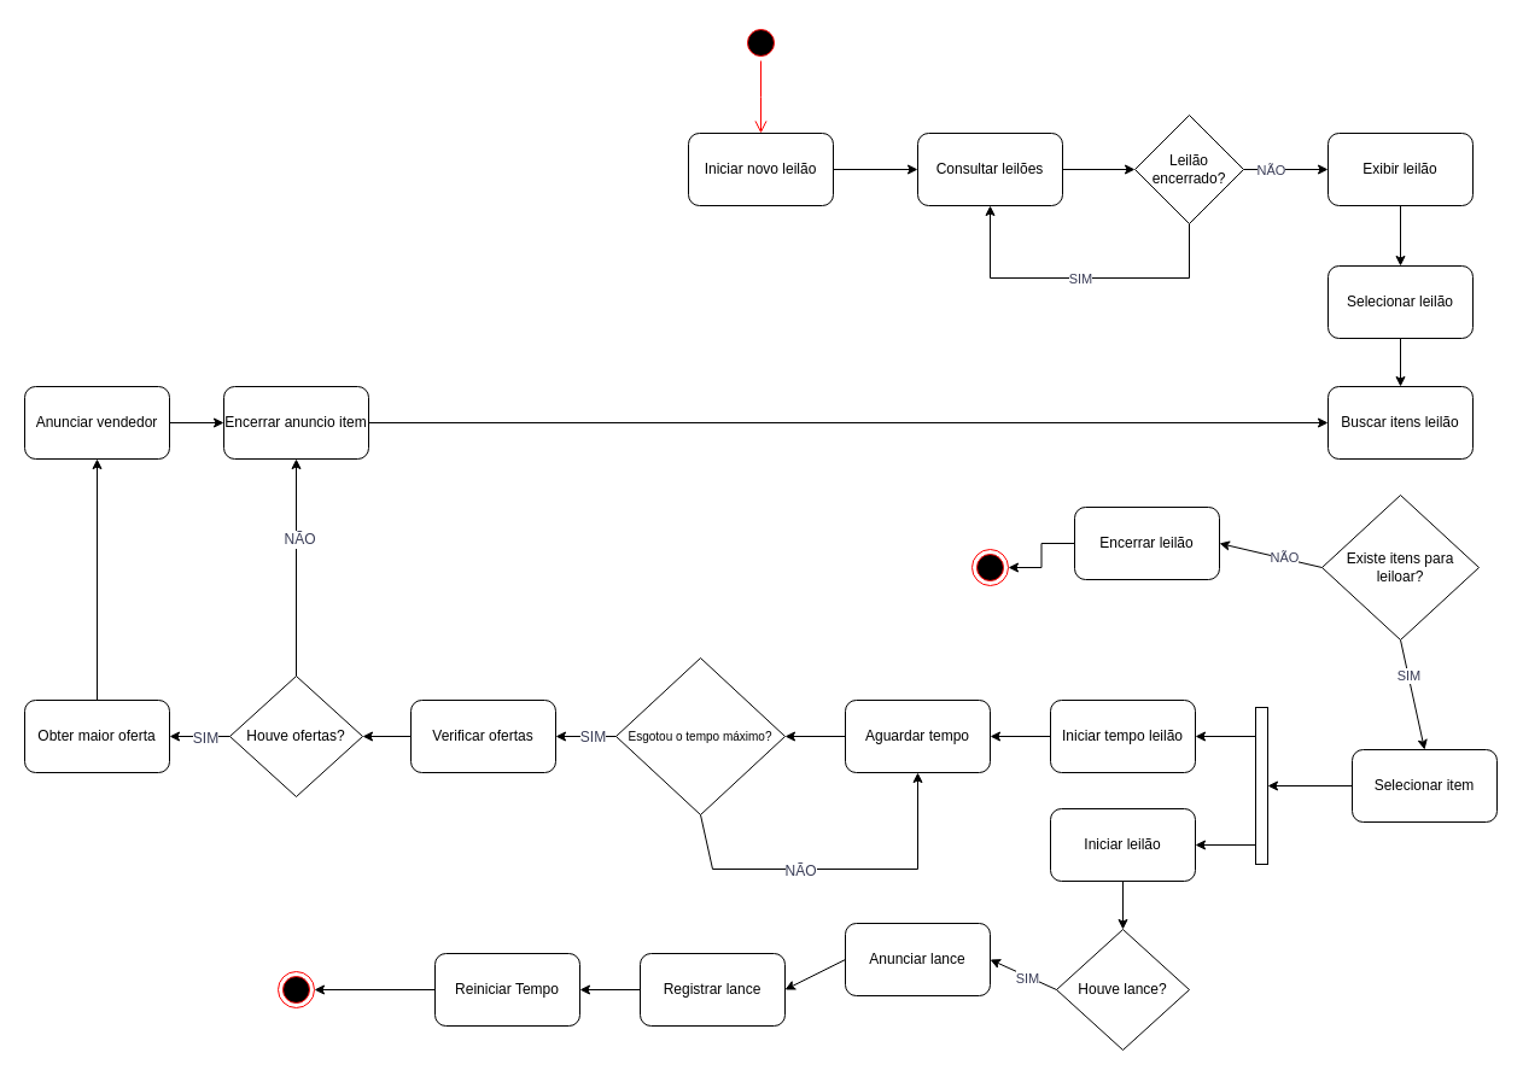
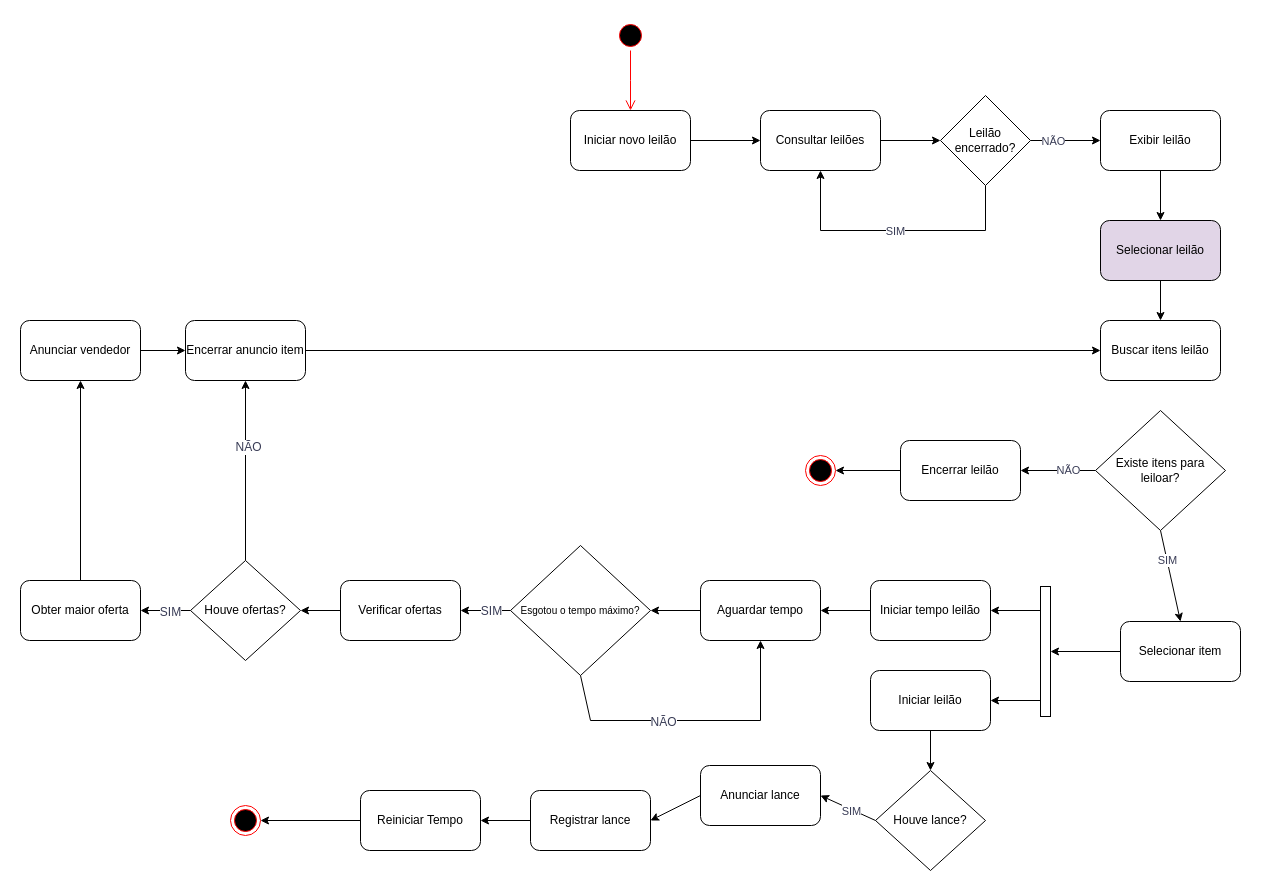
- <mxCell id="14" value="Selecionar leilão" style="rounded=1;whiteSpace=wrap;html=1;" vertex="1" parent="1"><mxGeometry x="1100" y="220" width="120" height="60" as="geometry" /></mxCell>
+ <mxCell id="14" value="Selecionar leilão" style="rounded=1;whiteSpace=wrap;html=1;fillColor=#e1d5e7;" vertex="1" parent="1"><mxGeometry x="1100" y="220" width="120" height="60" as="geometry" /></mxCell>
- <mxCell id="23" value="&lt;div&gt;Encerrar leilão&lt;/div&gt;" style="rounded=1;whiteSpace=wrap;html=1;" vertex="1" parent="1"><mxGeometry x="890" y="420" width="120" height="60" as="geometry" /></mxCell>
+ <mxCell id="23" value="&lt;div&gt;Encerrar leilão&lt;/div&gt;" style="rounded=1;whiteSpace=wrap;html=1;" vertex="1" parent="1"><mxGeometry x="900" y="440" width="120" height="60" as="geometry" /></mxCell>
